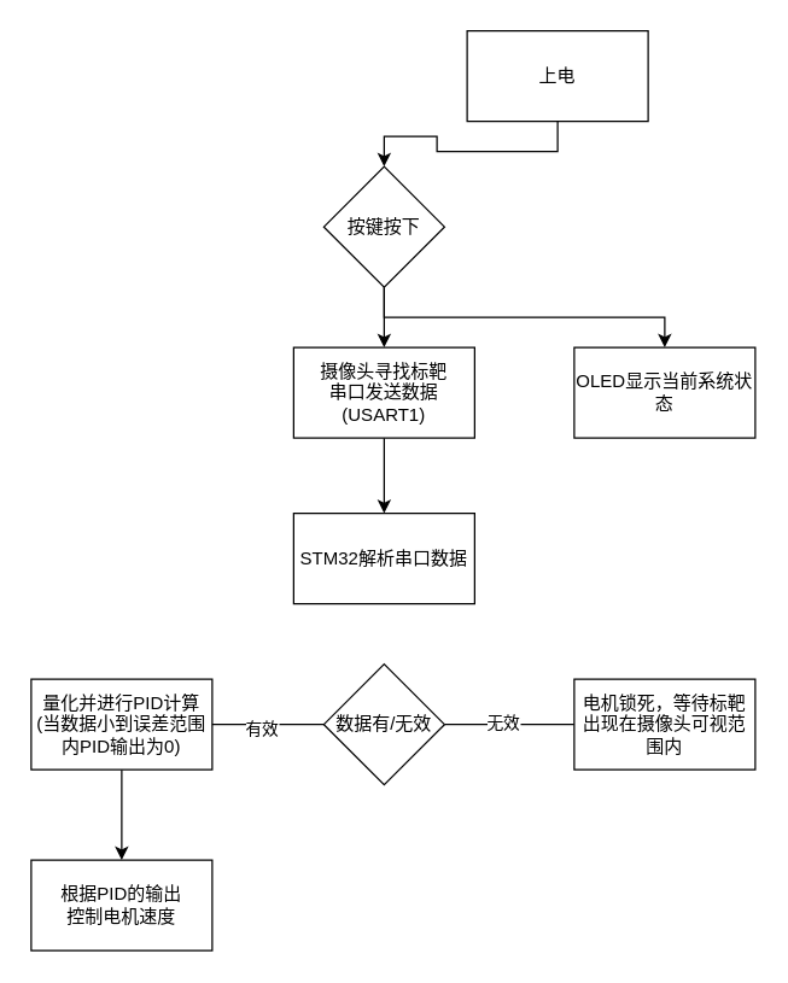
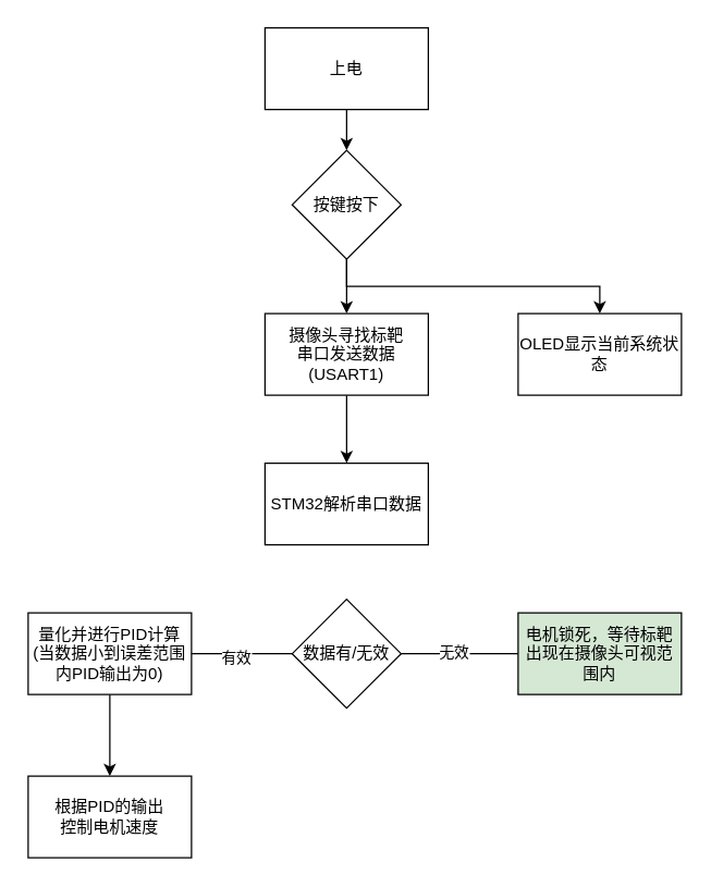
- <mxCell id="3" value="上电" style="rounded=0;whiteSpace=wrap;html=1;" vertex="1" parent="1"><mxGeometry x="309" y="20" width="120" height="60" as="geometry" /></mxCell>
+ <mxCell id="3" value="上电" style="rounded=0;whiteSpace=wrap;html=1;" vertex="1" parent="1"><mxGeometry x="194" y="20" width="120" height="60" as="geometry" /></mxCell>
- <mxCell id="14" value="电机锁死，等待标靶出现在摄像头可视范围内" style="rounded=0;whiteSpace=wrap;html=1;" vertex="1" parent="1"><mxGeometry x="380" y="450" width="120" height="60" as="geometry" /></mxCell>
+ <mxCell id="14" value="电机锁死，等待标靶出现在摄像头可视范围内" style="rounded=0;whiteSpace=wrap;html=1;fillColor=#d5e8d4;" vertex="1" parent="1"><mxGeometry x="380" y="450" width="120" height="60" as="geometry" /></mxCell>
